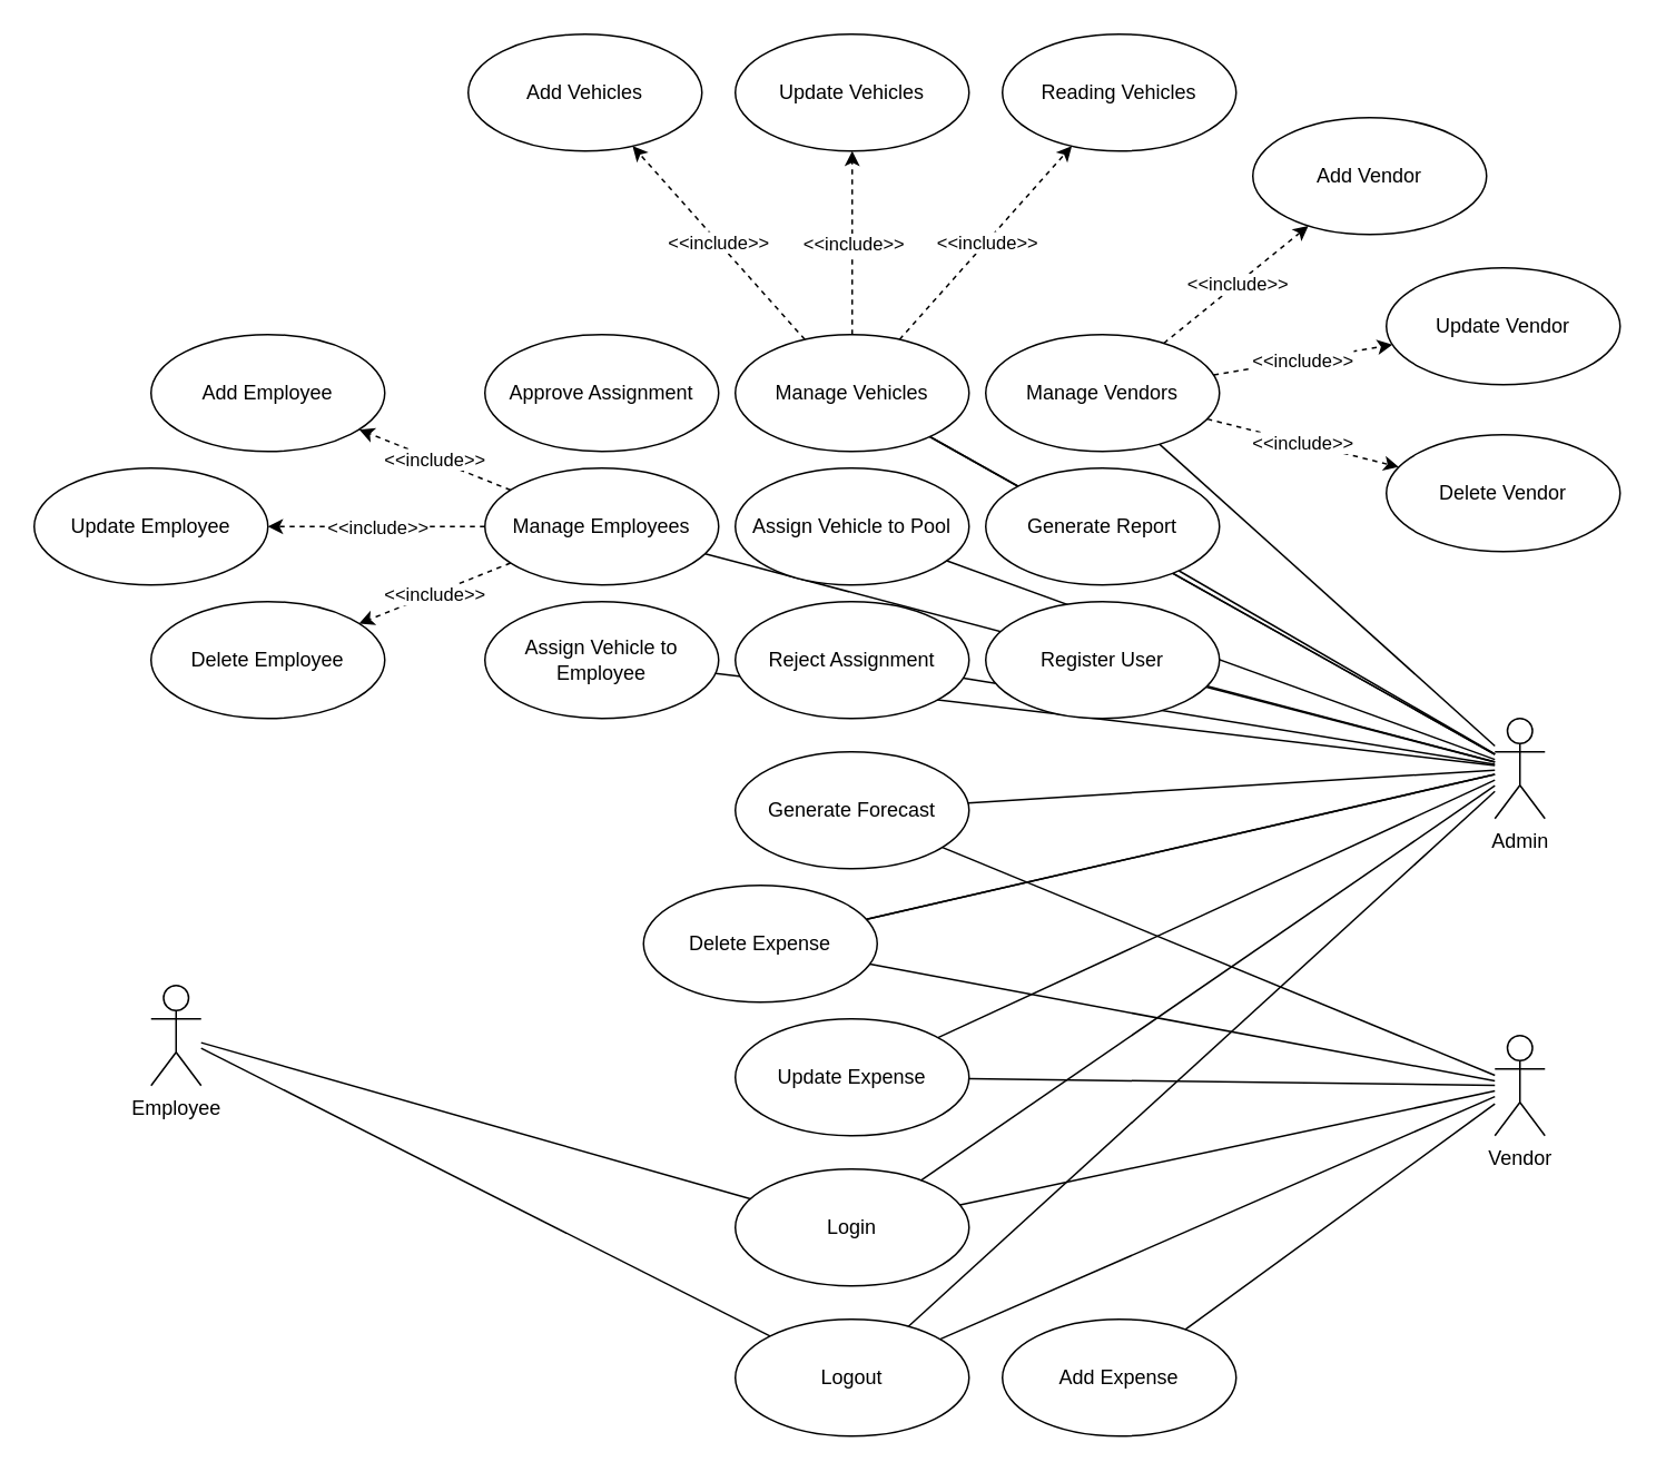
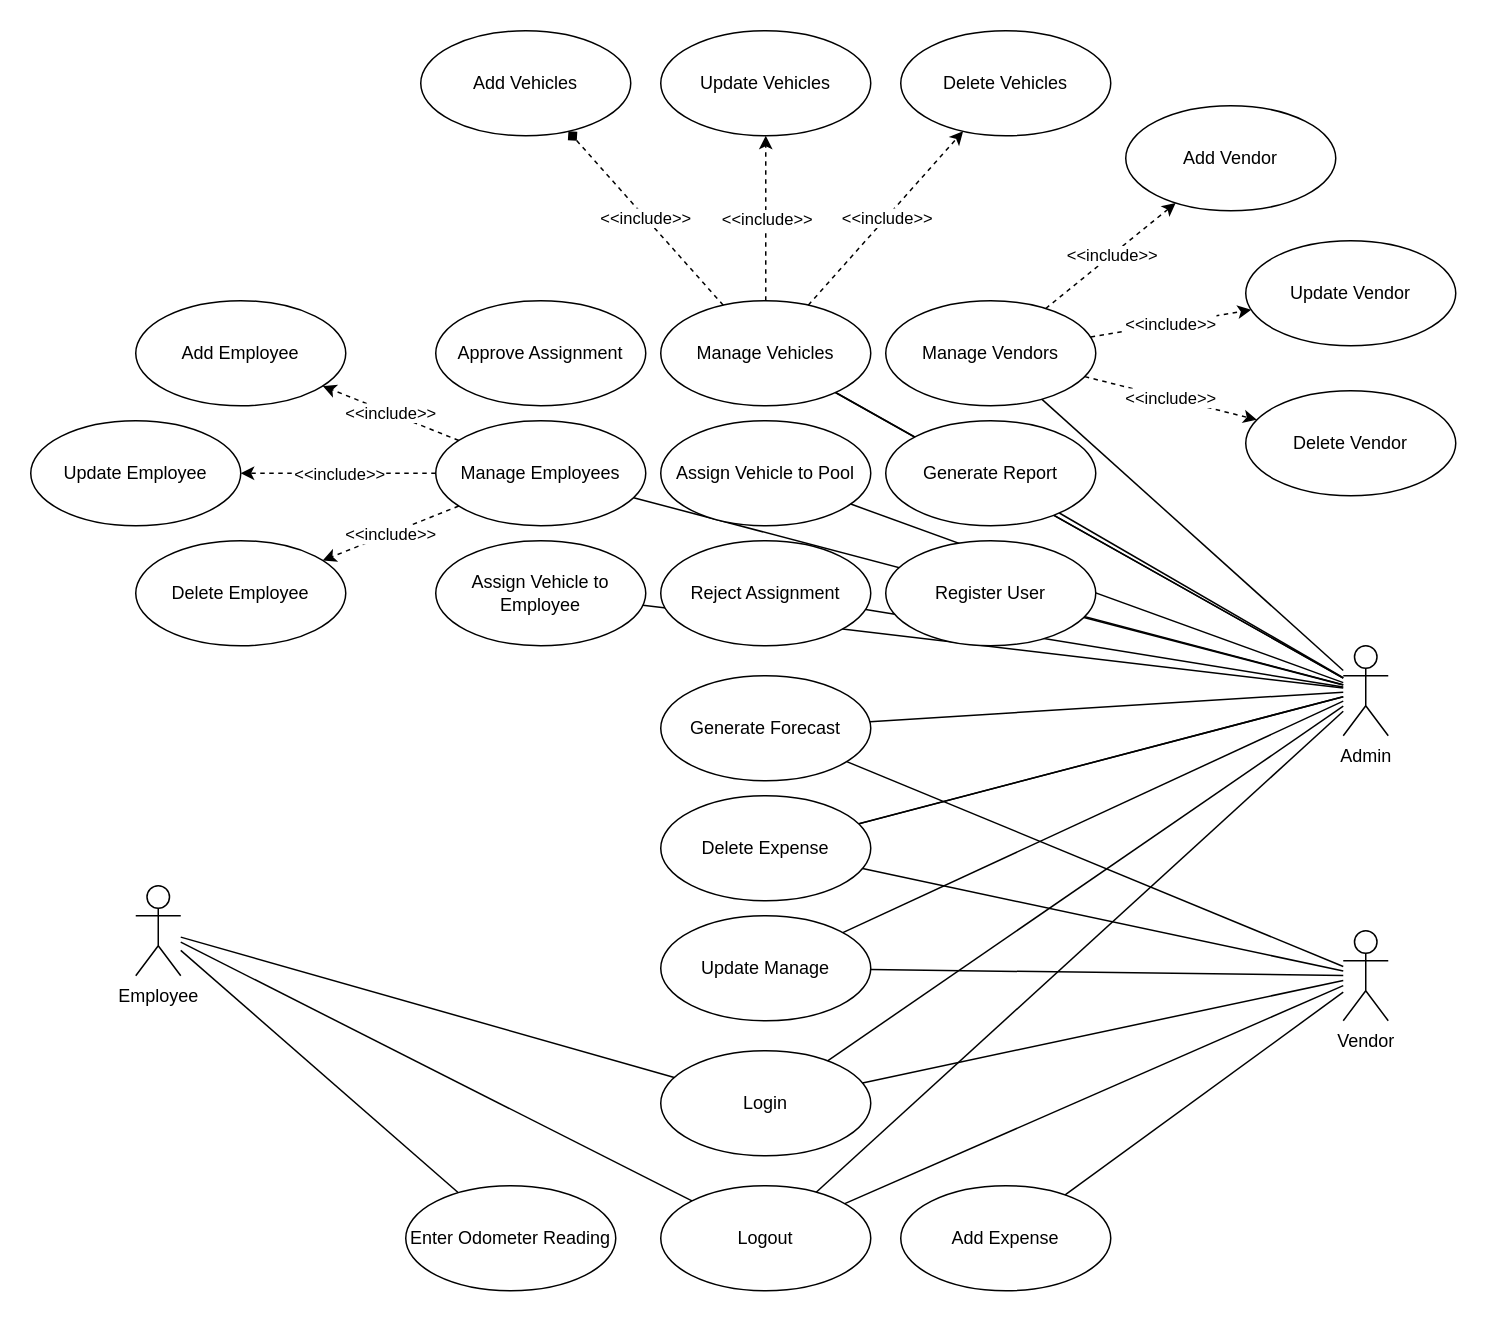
- <mxCell id="9" value="Reading Vehicles" style="ellipse;whiteSpace=wrap;html=1;" vertex="1" parent="1"><mxGeometry x="600" y="20" width="140" height="70" as="geometry" /></mxCell>
+ <mxCell id="9" value="Delete Vehicles" style="ellipse;whiteSpace=wrap;html=1;" vertex="1" parent="1"><mxGeometry x="600" y="20" width="140" height="70" as="geometry" /></mxCell>
- <mxCell id="43" value="" style="endArrow=classic;html=1;rounded=0;dashed=1;" edge="1" parent="1" source="42" target="7"><mxGeometry relative="1" as="geometry"><mxPoint x="680" y="0" as="sourcePoint" /><mxPoint x="1000" y="-10" as="targetPoint" /></mxGeometry></mxCell>
+ <mxCell id="43" value="" style="endArrow=diamond;html=1;rounded=0;dashed=1;" edge="1" parent="1" source="42" target="7"><mxGeometry relative="1" as="geometry"><mxPoint x="680" y="0" as="sourcePoint" /><mxPoint x="1000" y="-10" as="targetPoint" /></mxGeometry></mxCell>
- <mxCell id="40" value="Delete Expense" style="ellipse;whiteSpace=wrap;html=1;" vertex="1" parent="1"><mxGeometry x="385" y="530" width="140" height="70" as="geometry" /></mxCell>
+ <mxCell id="40" value="Delete Expense" style="ellipse;whiteSpace=wrap;html=1;" vertex="1" parent="1"><mxGeometry x="440" y="530" width="140" height="70" as="geometry" /></mxCell>
- <mxCell id="14" value="Update Expense" style="ellipse;whiteSpace=wrap;html=1;" vertex="1" parent="1"><mxGeometry x="440" y="610" width="140" height="70" as="geometry" /></mxCell>
+ <mxCell id="14" value="Update Manage" style="ellipse;whiteSpace=wrap;html=1;" vertex="1" parent="1"><mxGeometry x="440" y="610" width="140" height="70" as="geometry" /></mxCell>
+ <mxCell id="33" value="" style="endArrow=none;html=1;rounded=0;" edge="1" parent="1" source="12" target="3"><mxGeometry width="50" height="50" relative="1" as="geometry"><mxPoint x="480" y="920" as="sourcePoint" /><mxPoint x="530" y="870" as="targetPoint" /></mxGeometry></mxCell>
+ <mxCell id="12" value="Enter Odometer Reading" style="ellipse;whiteSpace=wrap;html=1;" vertex="1" parent="1"><mxGeometry x="270" y="790" width="140" height="70" as="geometry" /></mxCell>
